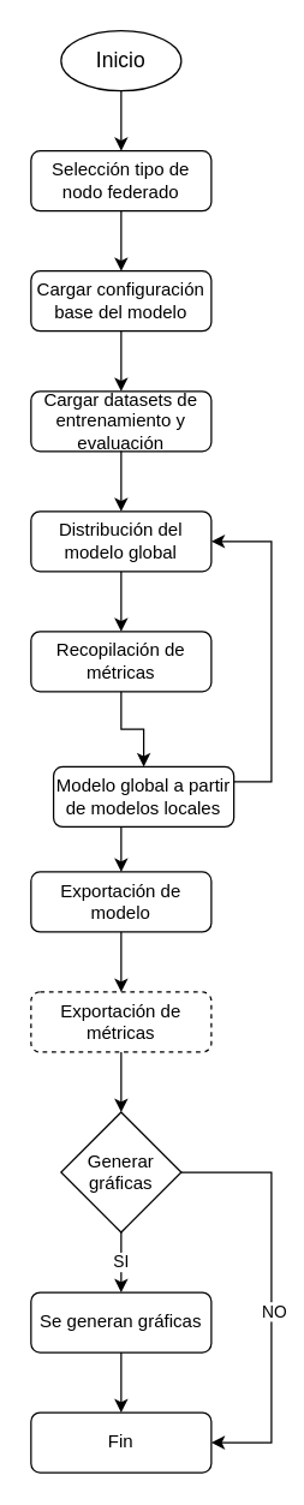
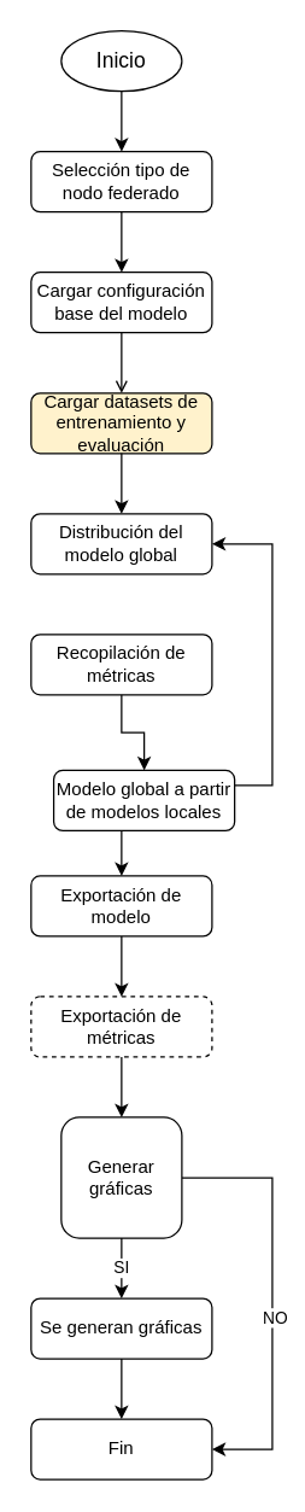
- <mxCell id="6" style="edgeStyle=orthogonalEdgeStyle;rounded=0;orthogonalLoop=1;jettySize=auto;html=1;entryX=0.5;entryY=0;entryDx=0;entryDy=0;" edge="1" parent="1" source="7" target="8"><mxGeometry relative="1" as="geometry" /></mxCell>
+ <mxCell id="6" style="edgeStyle=orthogonalEdgeStyle;rounded=0;orthogonalLoop=1;jettySize=auto;html=1;entryX=0.5;entryY=0;entryDx=0;entryDy=0;endArrow=open;" edge="1" parent="1" source="7" target="8"><mxGeometry relative="1" as="geometry" /></mxCell>
- <mxCell id="8" value="Cargar datasets de entrenamiento y evaluación" style="rounded=1;whiteSpace=wrap;html=1;" vertex="1" parent="1"><mxGeometry x="20" y="260" width="120" height="40" as="geometry" /></mxCell>
+ <mxCell id="8" value="Cargar datasets de entrenamiento y evaluación" style="rounded=1;whiteSpace=wrap;html=1;fillColor=#fff2cc;" vertex="1" parent="1"><mxGeometry x="20" y="260" width="120" height="40" as="geometry" /></mxCell>
- <mxCell id="10" style="edgeStyle=orthogonalEdgeStyle;rounded=0;orthogonalLoop=1;jettySize=auto;html=1;entryX=0.5;entryY=0;entryDx=0;entryDy=0;" edge="1" parent="1" source="11" target="13"><mxGeometry relative="1" as="geometry" /></mxCell>
- <mxCell id="26" value="Generar gráficas" style="rhombus;whiteSpace=wrap;html=1;" vertex="1" parent="1"><mxGeometry x="40" y="740" width="80" height="80" as="geometry" /></mxCell>
+ <mxCell id="26" value="Generar gráficas" style="whiteSpace=wrap;html=1;rounded=1;" vertex="1" parent="1"><mxGeometry x="40" y="740" width="80" height="80" as="geometry" /></mxCell>
